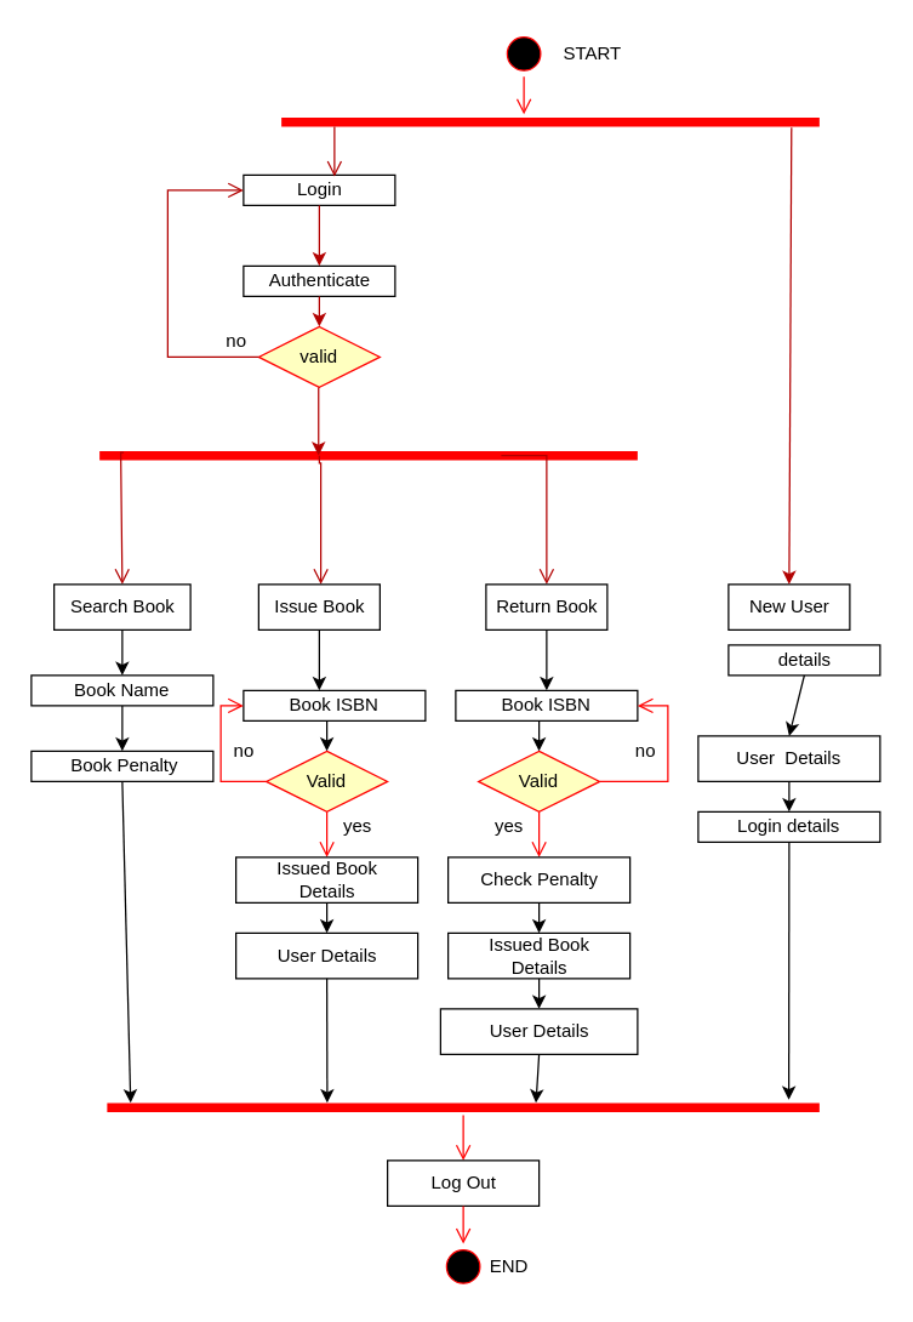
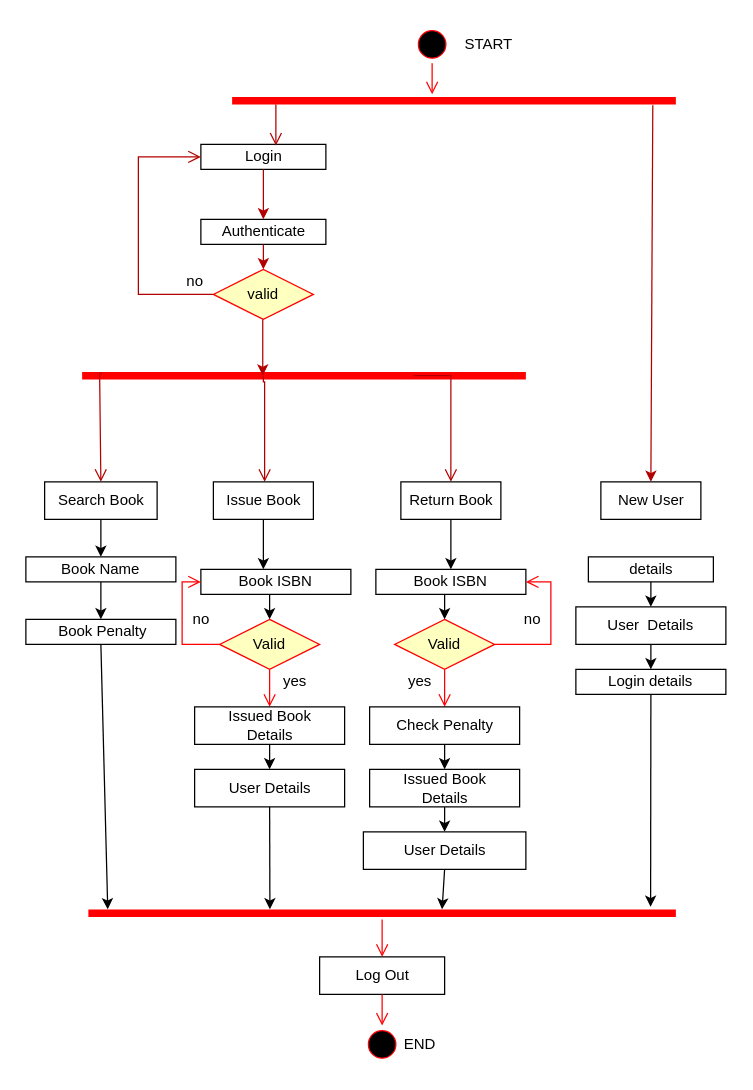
- <mxCell id="20" value="details" style="html=1;dashed=0;whitespace=wrap;" parent="1" vertex="1"><mxGeometry x="480" y="425" width="100" height="20" as="geometry" /></mxCell>
+ <mxCell id="20" value="details" style="html=1;dashed=0;whitespace=wrap;" parent="1" vertex="1"><mxGeometry x="470" y="445" width="100" height="20" as="geometry" /></mxCell>
